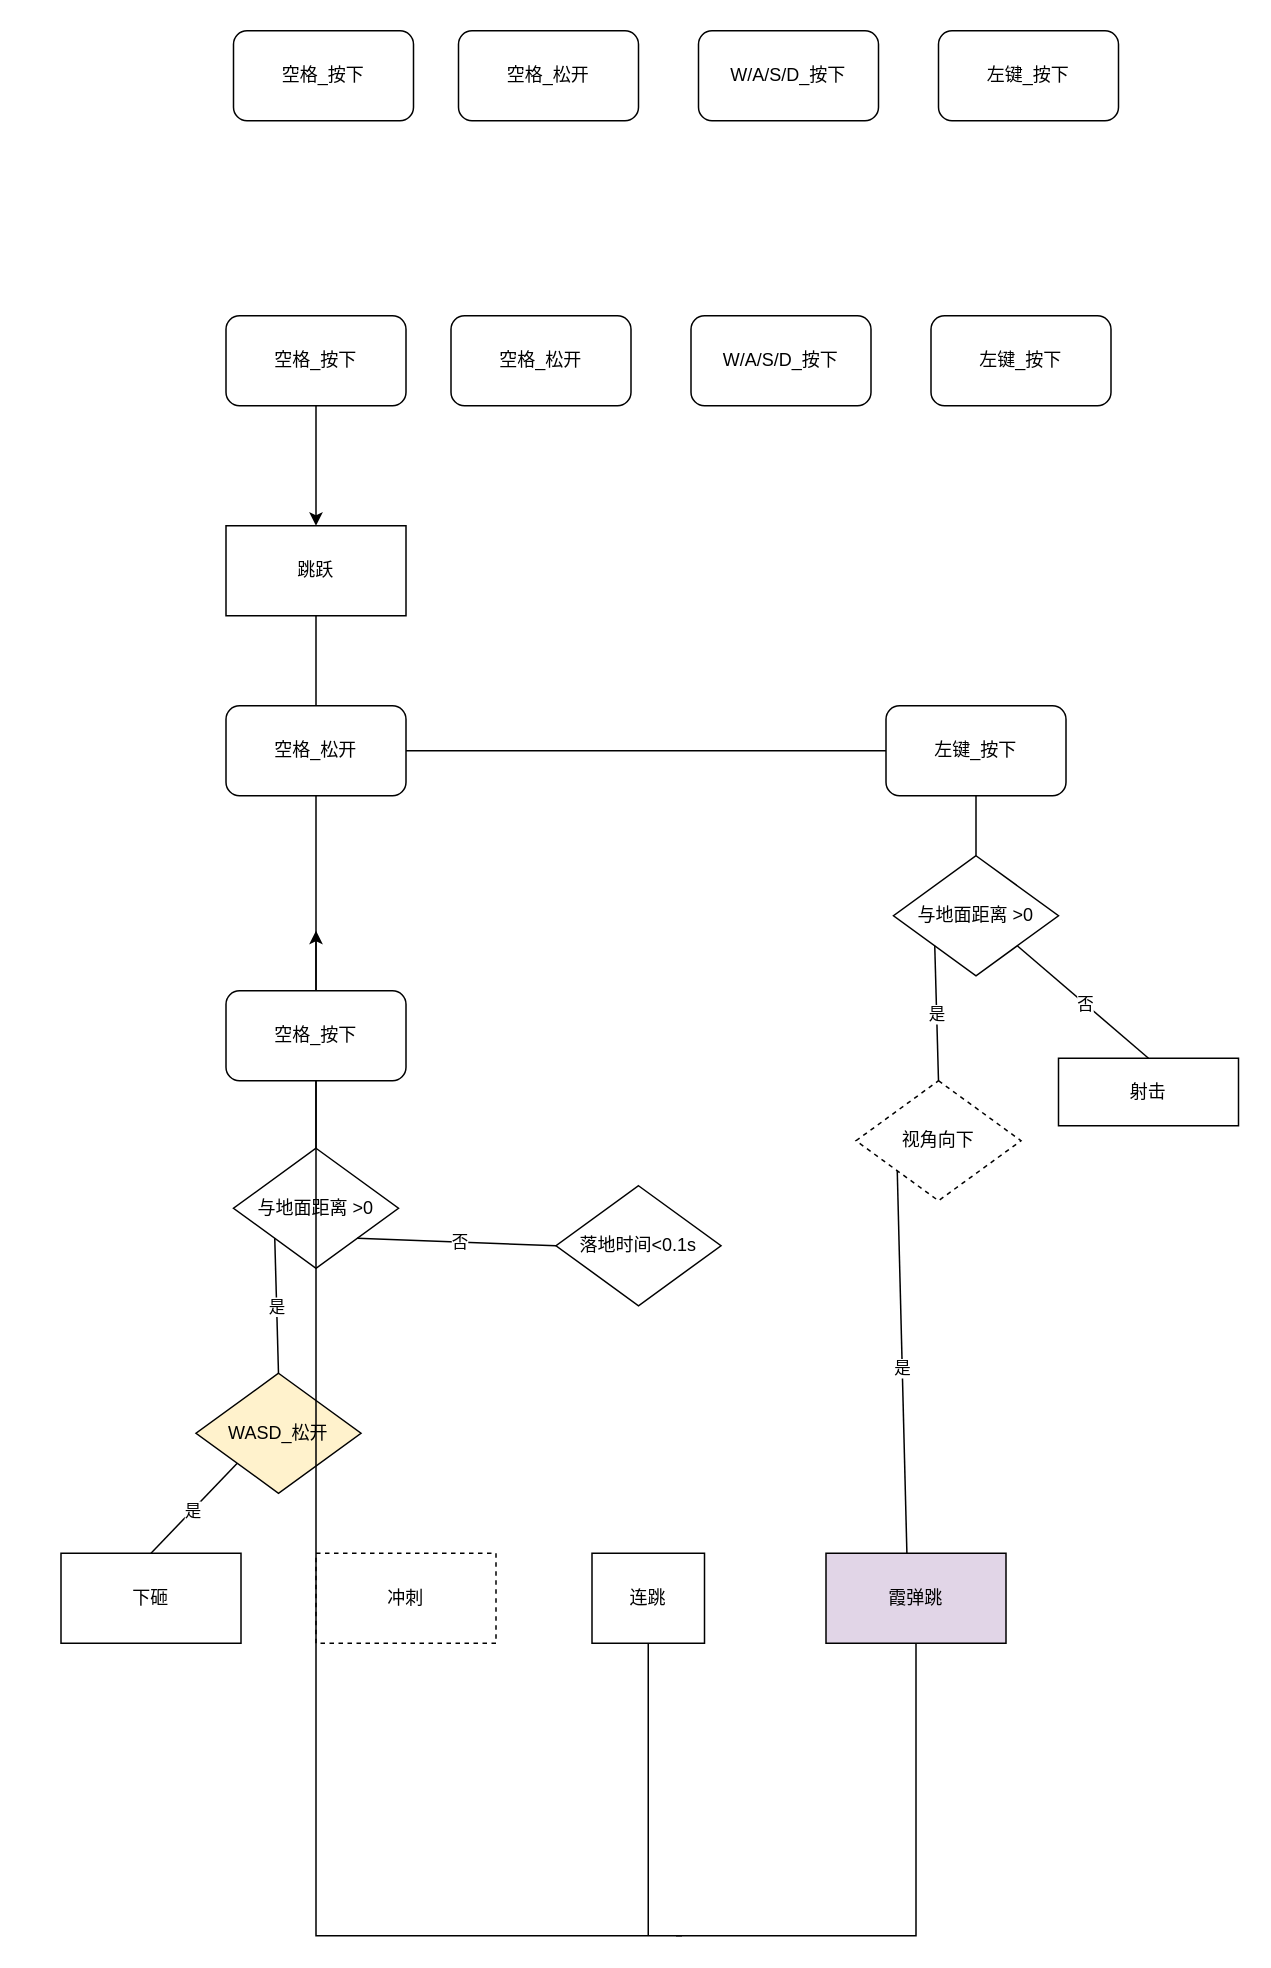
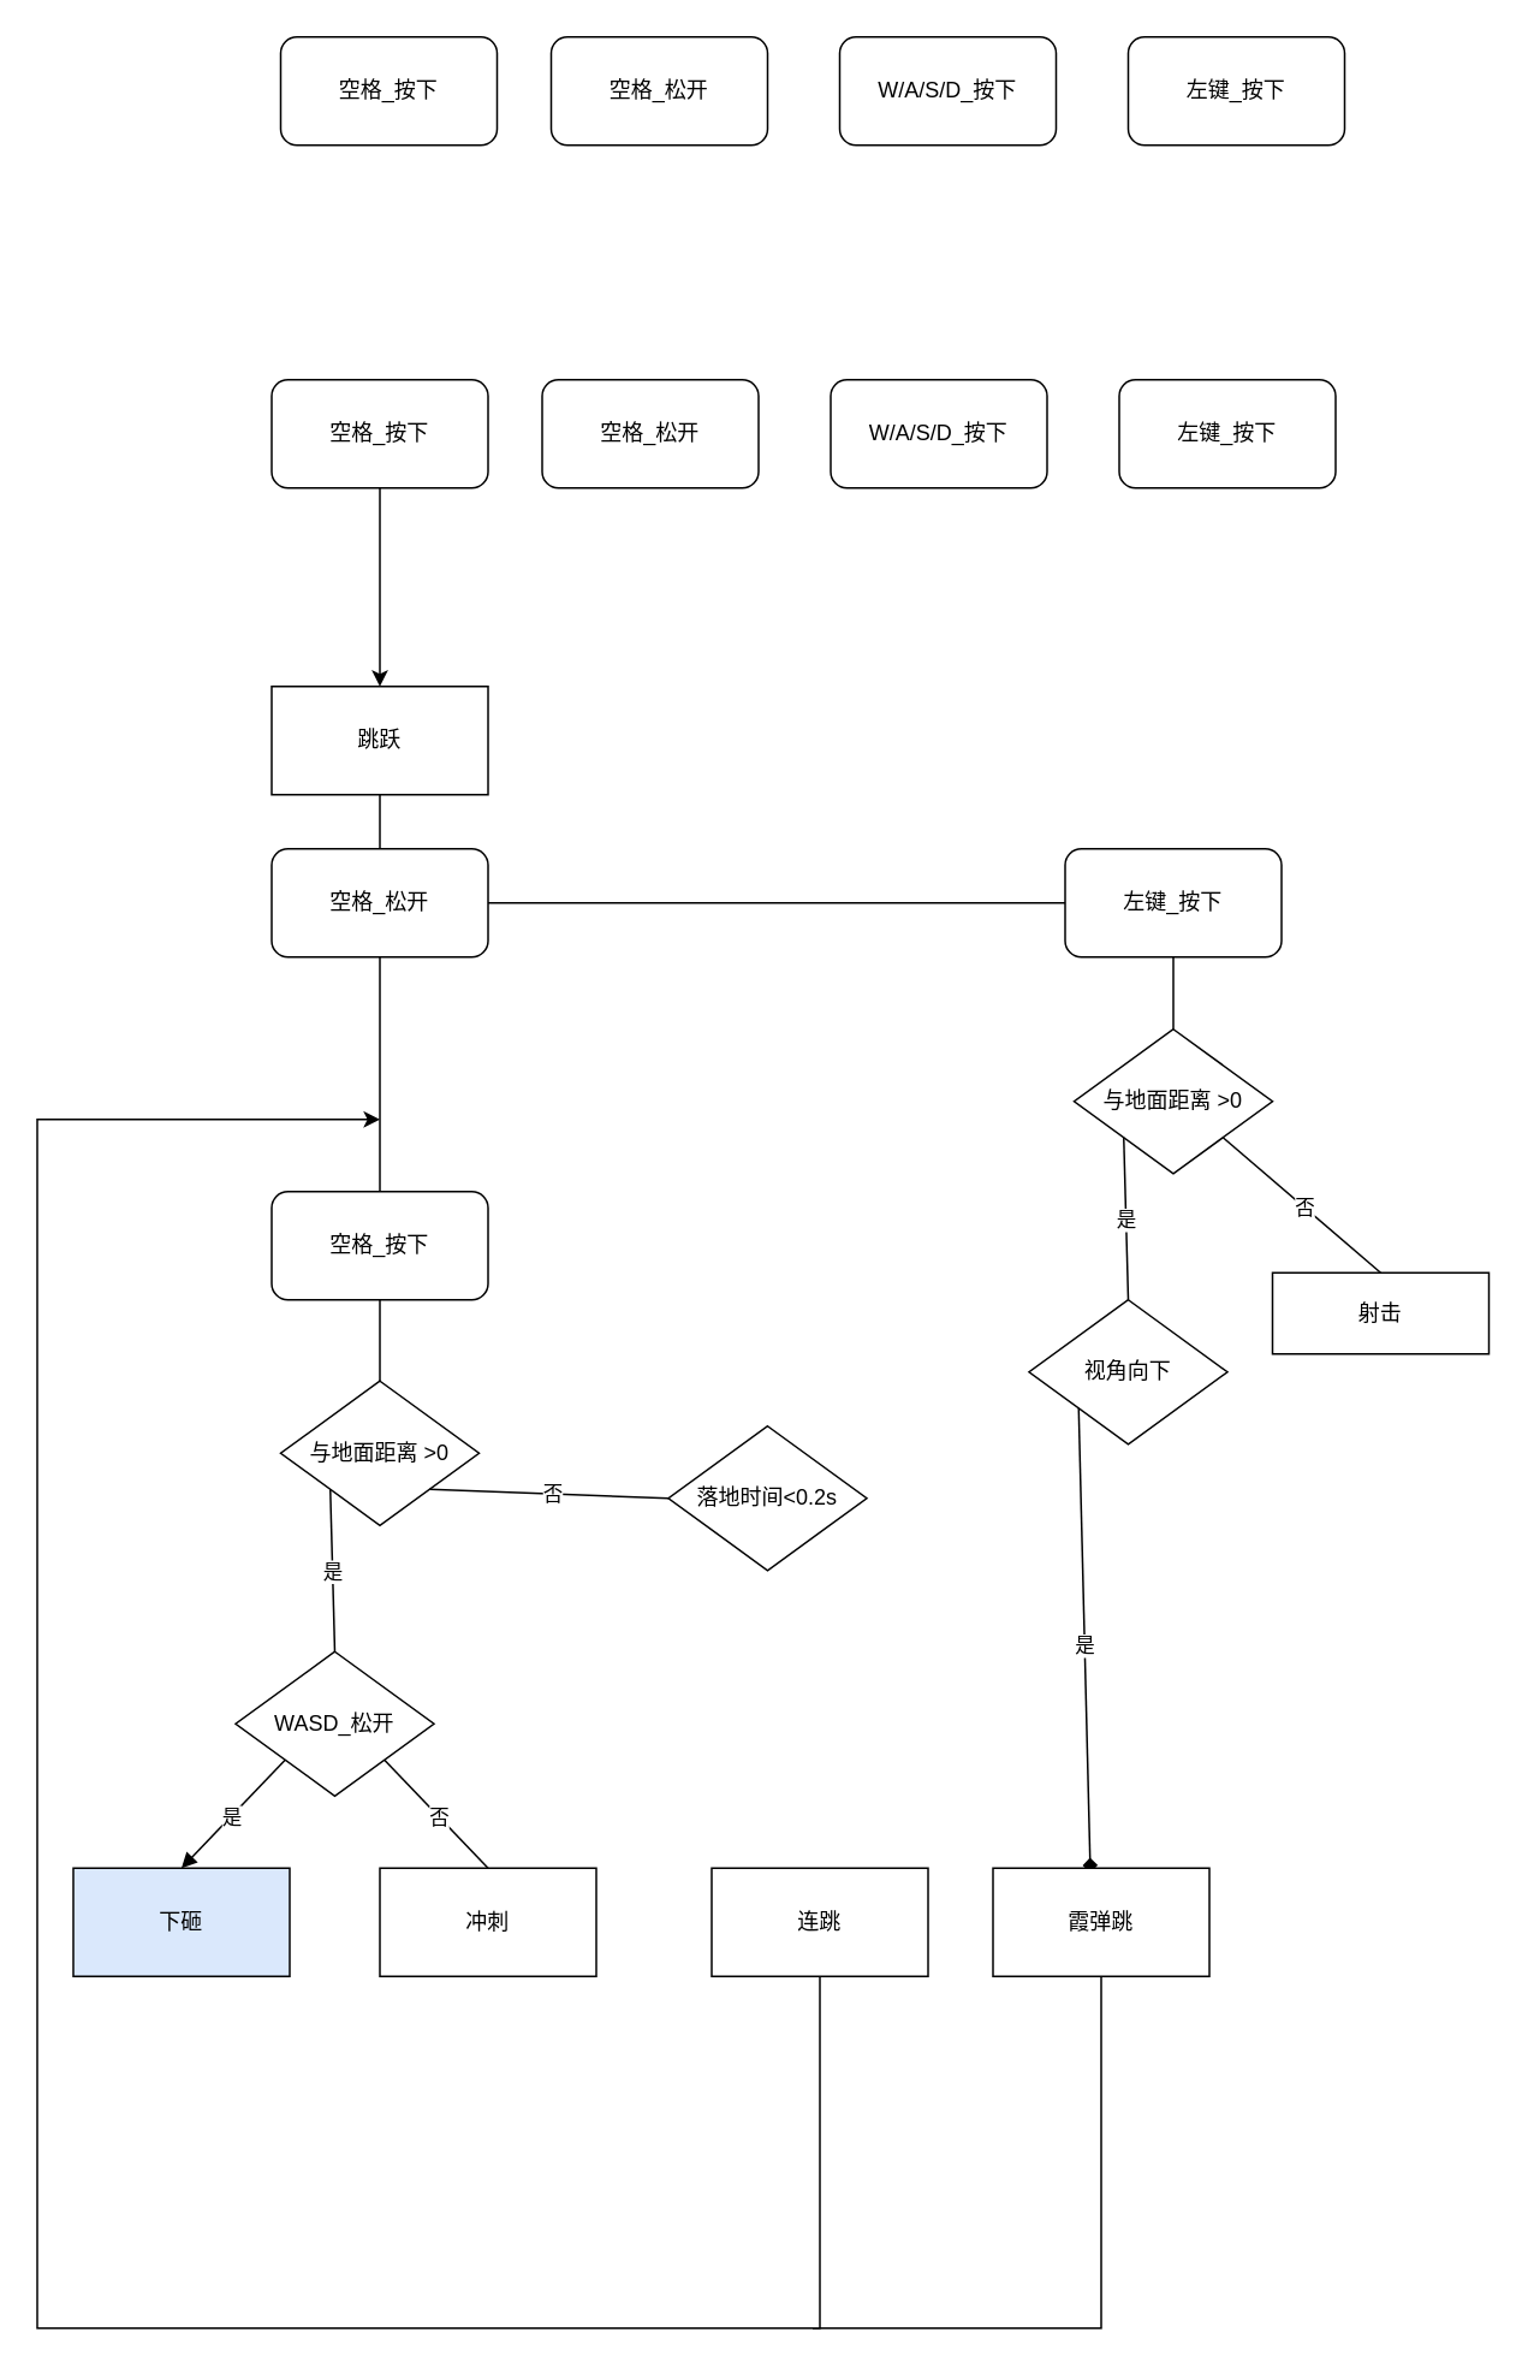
- <mxCell id="7" value="跳跃" style="rounded=0;whiteSpace=wrap;html=1;" parent="1" vertex="1"><mxGeometry x="150" y="350" width="120" height="60" as="geometry" /></mxCell>
+ <mxCell id="7" value="跳跃" style="rounded=0;whiteSpace=wrap;html=1;" parent="1" vertex="1"><mxGeometry x="150" y="380" width="120" height="60" as="geometry" /></mxCell>
- <mxCell id="18" value="视角向下" style="rhombus;whiteSpace=wrap;html=1;dashed=1;" parent="1" vertex="1"><mxGeometry x="570" y="720" width="110" height="80" as="geometry" /></mxCell>
+ <mxCell id="18" value="视角向下" style="rhombus;whiteSpace=wrap;html=1;" parent="1" vertex="1"><mxGeometry x="570" y="720" width="110" height="80" as="geometry" /></mxCell>
- <mxCell id="35" value="落地时间&amp;lt;0.1s" style="rhombus;whiteSpace=wrap;html=1;" parent="1" vertex="1"><mxGeometry x="370" y="790" width="110" height="80" as="geometry" /></mxCell>
+ <mxCell id="35" value="落地时间&amp;lt;0.2s" style="rhombus;whiteSpace=wrap;html=1;" parent="1" vertex="1"><mxGeometry x="370" y="790" width="110" height="80" as="geometry" /></mxCell>
- <mxCell id="26" value="WASD_松开" style="rhombus;whiteSpace=wrap;html=1;fillColor=#fff2cc;" parent="1" vertex="1"><mxGeometry x="130" y="915" width="110" height="80" as="geometry" /></mxCell>
+ <mxCell id="26" value="WASD_松开" style="rhombus;whiteSpace=wrap;html=1;" parent="1" vertex="1"><mxGeometry x="130" y="915" width="110" height="80" as="geometry" /></mxCell>
+ <mxCell id="29" value="" style="endArrow=none;html=1;rounded=0;exitX=1;exitY=1;exitDx=0;exitDy=0;entryX=0.5;entryY=0;entryDx=0;entryDy=0;" parent="1" source="26" target="34" edge="1"><mxGeometry width="50" height="50" relative="1" as="geometry"><mxPoint x="148" y="985" as="sourcePoint" /><mxPoint x="280" y="1035" as="targetPoint" /></mxGeometry></mxCell>
+ <mxCell id="30" value="否" style="edgeLabel;html=1;align=center;verticalAlign=middle;resizable=0;points=[];" parent="29" vertex="1" connectable="0"><mxGeometry x="0.027" relative="1" as="geometry"><mxPoint as="offset" /></mxGeometry></mxCell>
- <mxCell id="27" value="" style="endArrow=none;html=1;rounded=0;exitX=0;exitY=1;exitDx=0;exitDy=0;entryX=0.5;entryY=0;entryDx=0;entryDy=0;" parent="1" source="26" target="33" edge="1"><mxGeometry width="50" height="50" relative="1" as="geometry"><mxPoint x="185" y="995" as="sourcePoint" /><mxPoint x="150" y="1045" as="targetPoint" /></mxGeometry></mxCell>
+ <mxCell id="27" value="" style="endArrow=block;html=1;rounded=0;exitX=0;exitY=1;exitDx=0;exitDy=0;entryX=0.5;entryY=0;entryDx=0;entryDy=0;" parent="1" source="26" target="33" edge="1"><mxGeometry width="50" height="50" relative="1" as="geometry"><mxPoint x="185" y="995" as="sourcePoint" /><mxPoint x="150" y="1045" as="targetPoint" /></mxGeometry></mxCell>
- <mxCell id="19" value="" style="endArrow=none;html=1;rounded=0;entryX=0.45;entryY=0.044;entryDx=0;entryDy=0;exitX=0;exitY=1;exitDx=0;exitDy=0;entryPerimeter=0;" parent="1" source="18" target="21" edge="1"><mxGeometry width="50" height="50" relative="1" as="geometry"><mxPoint x="595" y="790" as="sourcePoint" /><mxPoint x="597" y="860" as="targetPoint" /></mxGeometry></mxCell>
+ <mxCell id="19" value="" style="endArrow=diamond;html=1;rounded=0;entryX=0.45;entryY=0.044;entryDx=0;entryDy=0;exitX=0;exitY=1;exitDx=0;exitDy=0;entryPerimeter=0;" parent="1" source="18" target="21" edge="1"><mxGeometry width="50" height="50" relative="1" as="geometry"><mxPoint x="595" y="790" as="sourcePoint" /><mxPoint x="597" y="860" as="targetPoint" /></mxGeometry></mxCell>
- <mxCell id="33" value="下砸" style="rounded=0;whiteSpace=wrap;html=1;" parent="1" vertex="1"><mxGeometry y="1035" width="120" height="60" as="geometry" x="40" /></mxCell>
+ <mxCell id="33" value="下砸" style="rounded=0;whiteSpace=wrap;html=1;fillColor=#dae8fc;" parent="1" vertex="1"><mxGeometry y="1035" width="120" height="60" as="geometry" x="40" /></mxCell>
- <mxCell id="34" value="冲刺" style="rounded=0;whiteSpace=wrap;html=1;dashed=1;" parent="1" vertex="1"><mxGeometry x="210" y="1035" width="120" height="60" as="geometry" /></mxCell>
+ <mxCell id="34" value="冲刺" style="rounded=0;whiteSpace=wrap;html=1;" parent="1" vertex="1"><mxGeometry x="210" y="1035" width="120" height="60" as="geometry" /></mxCell>
- <mxCell id="37" value="连跳" style="rounded=0;whiteSpace=wrap;html=1;" parent="1" vertex="1"><mxGeometry x="394" y="1035" width="75" height="60" as="geometry" /></mxCell>
+ <mxCell id="37" value="连跳" style="rounded=0;whiteSpace=wrap;html=1;" parent="1" vertex="1"><mxGeometry x="394" y="1035" width="120" height="60" as="geometry" /></mxCell>
- <mxCell id="21" value="霞弹跳" style="rounded=0;whiteSpace=wrap;html=1;fillColor=#e1d5e7;" parent="1" vertex="1"><mxGeometry x="550" y="1035" width="120" height="60" as="geometry" /></mxCell>
+ <mxCell id="21" value="霞弹跳" style="rounded=0;whiteSpace=wrap;html=1;" parent="1" vertex="1"><mxGeometry x="550" y="1035" width="120" height="60" as="geometry" /></mxCell>
